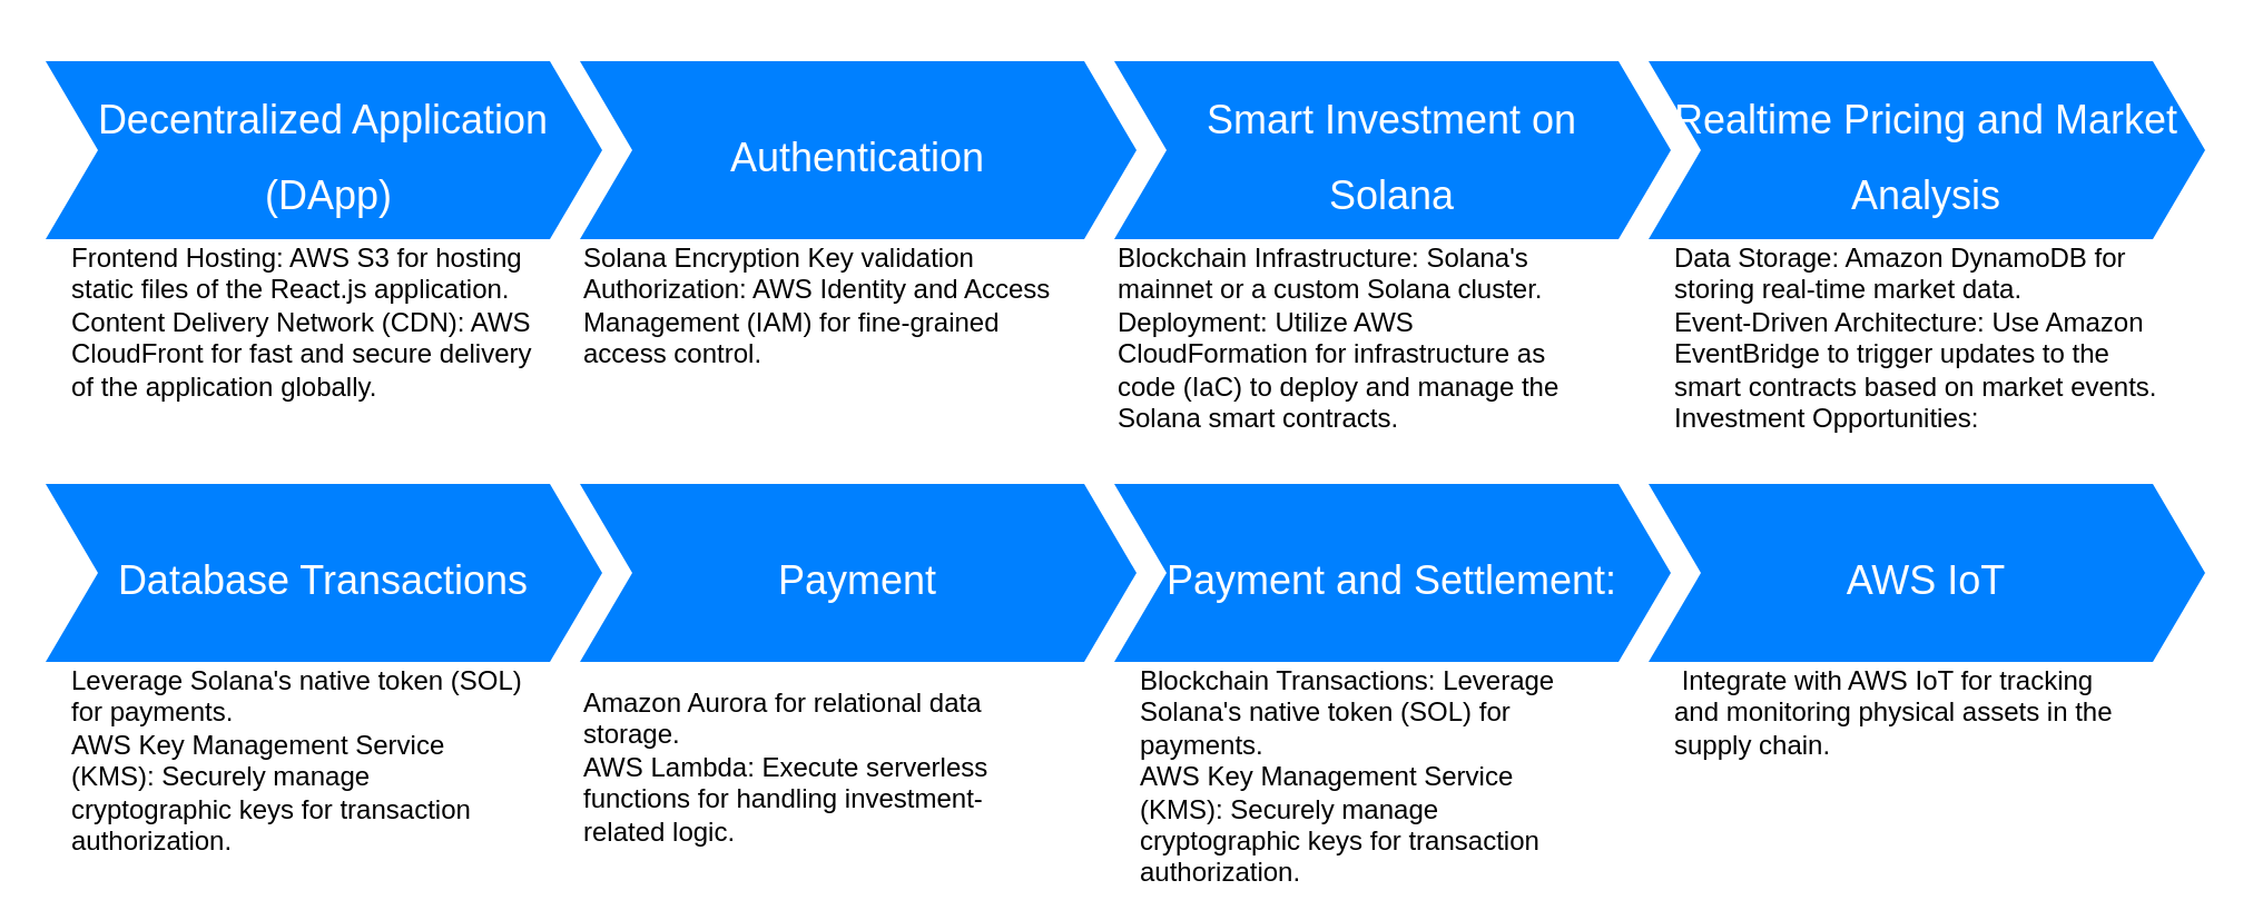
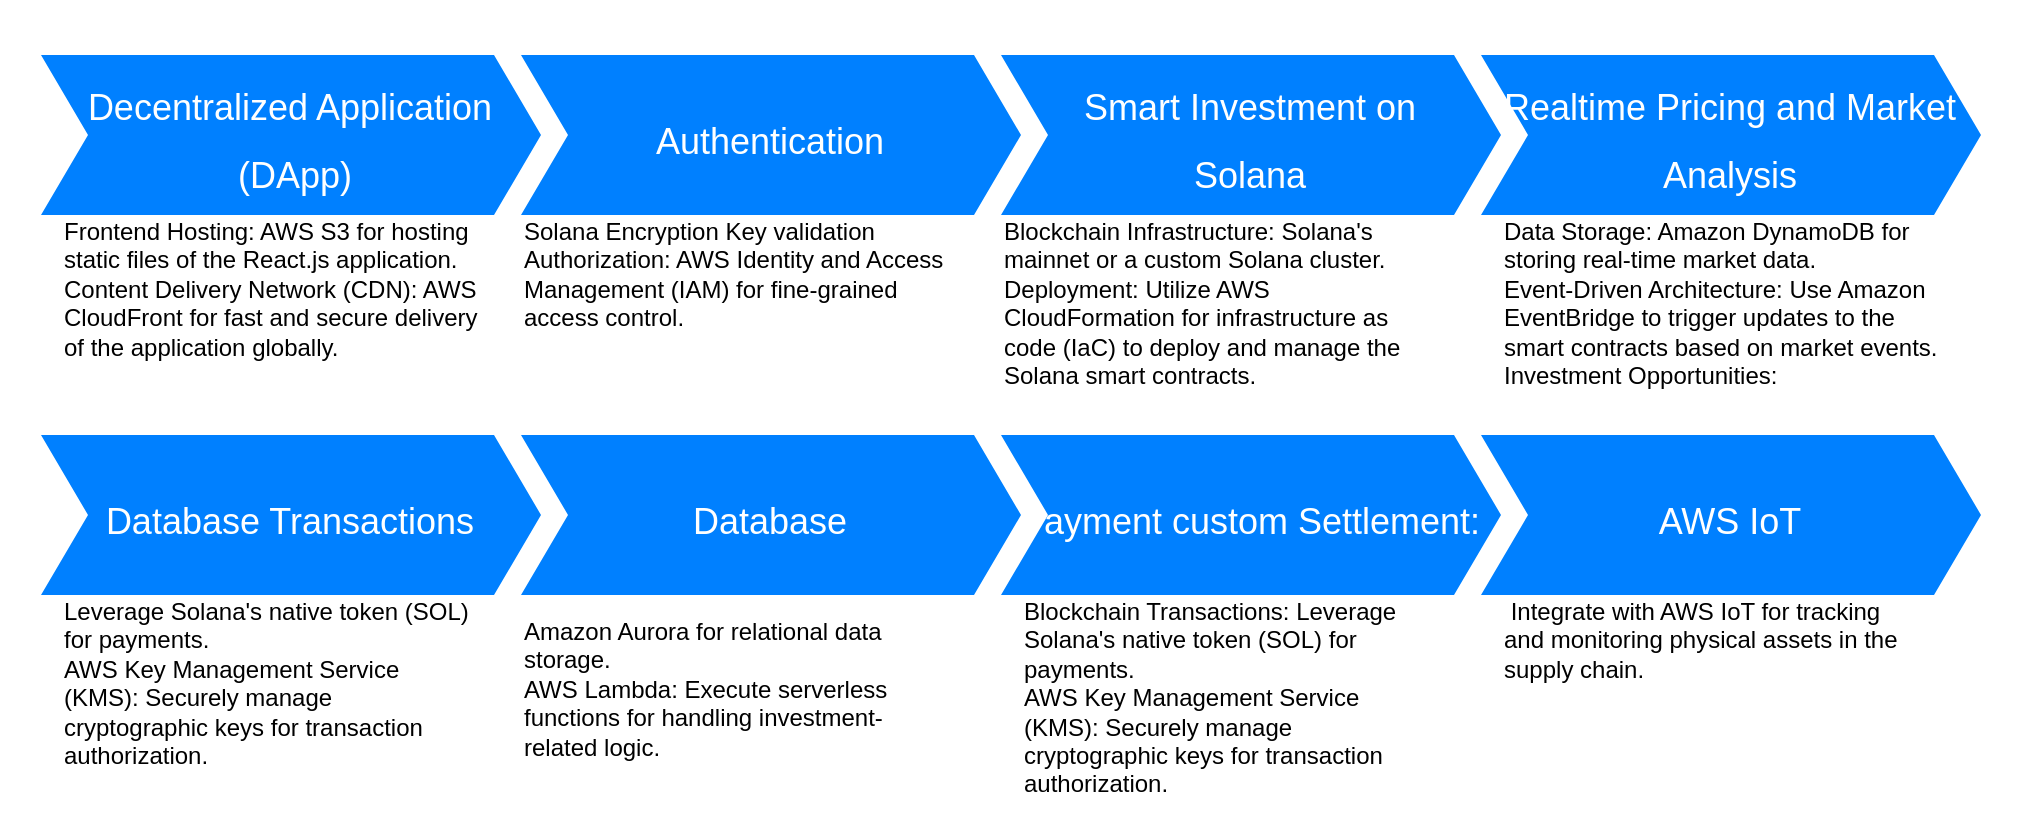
- <mxCell id="12" value="&lt;div&gt;&lt;span style=&quot;font-size: 18px;&quot;&gt;Payment&lt;/span&gt;&lt;/div&gt;" style="shape=step;whiteSpace=wrap;html=1;fontSize=28;fillColor=#0080FF;fontColor=#FFFFFF;strokeColor=none;size=0.094;" vertex="1" parent="1"><mxGeometry x="260" y="210" width="250" height="80" as="geometry" /></mxCell>
+ <mxCell id="12" value="&lt;div&gt;&lt;span style=&quot;font-size: 18px;&quot;&gt;Database&lt;/span&gt;&lt;/div&gt;" style="shape=step;whiteSpace=wrap;html=1;fontSize=28;fillColor=#0080FF;fontColor=#FFFFFF;strokeColor=none;size=0.094;" vertex="1" parent="1"><mxGeometry x="260" y="210" width="250" height="80" as="geometry" /></mxCell>
- <mxCell id="14" value="&lt;div&gt;&lt;font style=&quot;font-size: 18px;&quot;&gt;Payment and Settlement:&lt;/font&gt;&lt;br&gt;&lt;/div&gt;" style="shape=step;whiteSpace=wrap;html=1;fontSize=28;fillColor=#0080FF;fontColor=#FFFFFF;strokeColor=none;size=0.094;" vertex="1" parent="1"><mxGeometry x="500" y="210" width="250" height="80" as="geometry" /></mxCell>
+ <mxCell id="14" value="&lt;div&gt;&lt;font style=&quot;font-size: 18px;&quot;&gt;Payment custom Settlement:&lt;/font&gt;&lt;br&gt;&lt;/div&gt;" style="shape=step;whiteSpace=wrap;html=1;fontSize=28;fillColor=#0080FF;fontColor=#FFFFFF;strokeColor=none;size=0.094;" vertex="1" parent="1"><mxGeometry x="500" y="210" width="250" height="80" as="geometry" /></mxCell>
